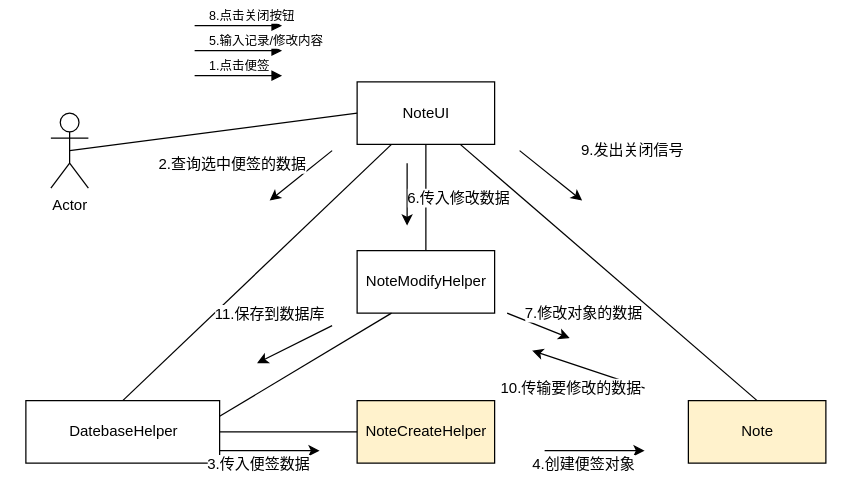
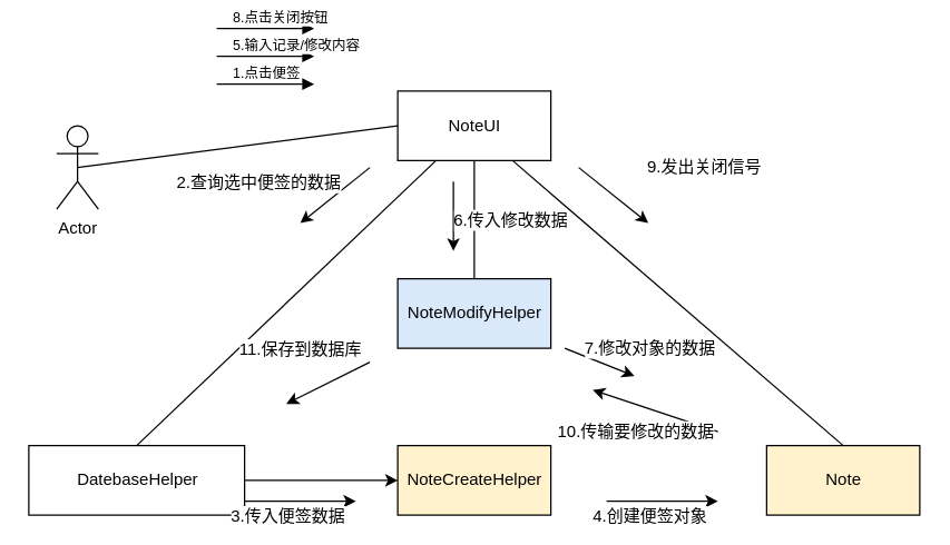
- <mxCell id="4" value="NoteModifyHelper" style="html=1;" parent="1" vertex="1"><mxGeometry x="285" y="200" width="110" height="50" as="geometry" /></mxCell>
+ <mxCell id="4" value="NoteModifyHelper" style="html=1;fillColor=#dae8fc;" parent="1" vertex="1"><mxGeometry x="285" y="200" width="110" height="50" as="geometry" /></mxCell>
- <mxCell id="13" value="" style="endArrow=none;html=1;exitX=0.25;exitY=1;exitDx=0;exitDy=0;entryX=1;entryY=0.25;entryDx=0;entryDy=0;" parent="1" source="4" target="7" edge="1"><mxGeometry width="50" height="50" relative="1" as="geometry"><mxPoint x="150" y="365" as="sourcePoint" /><mxPoint x="305" y="365" as="targetPoint" /></mxGeometry></mxCell>
- <mxCell id="12" value="" style="endArrow=none;html=1;exitX=1;exitY=0.5;exitDx=0;exitDy=0;entryX=0;entryY=0.5;entryDx=0;entryDy=0;" parent="1" source="7" target="6" edge="1"><mxGeometry width="50" height="50" relative="1" as="geometry"><mxPoint x="100" y="130" as="sourcePoint" /><mxPoint x="325" y="130" as="targetPoint" /></mxGeometry></mxCell>
+ <mxCell id="12" value="" style="endArrow=classic;html=1;exitX=1;exitY=0.5;exitDx=0;exitDy=0;entryX=0;entryY=0.5;entryDx=0;entryDy=0;" parent="1" source="7" target="6" edge="1"><mxGeometry width="50" height="50" relative="1" as="geometry"><mxPoint x="100" y="130" as="sourcePoint" /><mxPoint x="325" y="130" as="targetPoint" /></mxGeometry></mxCell>
